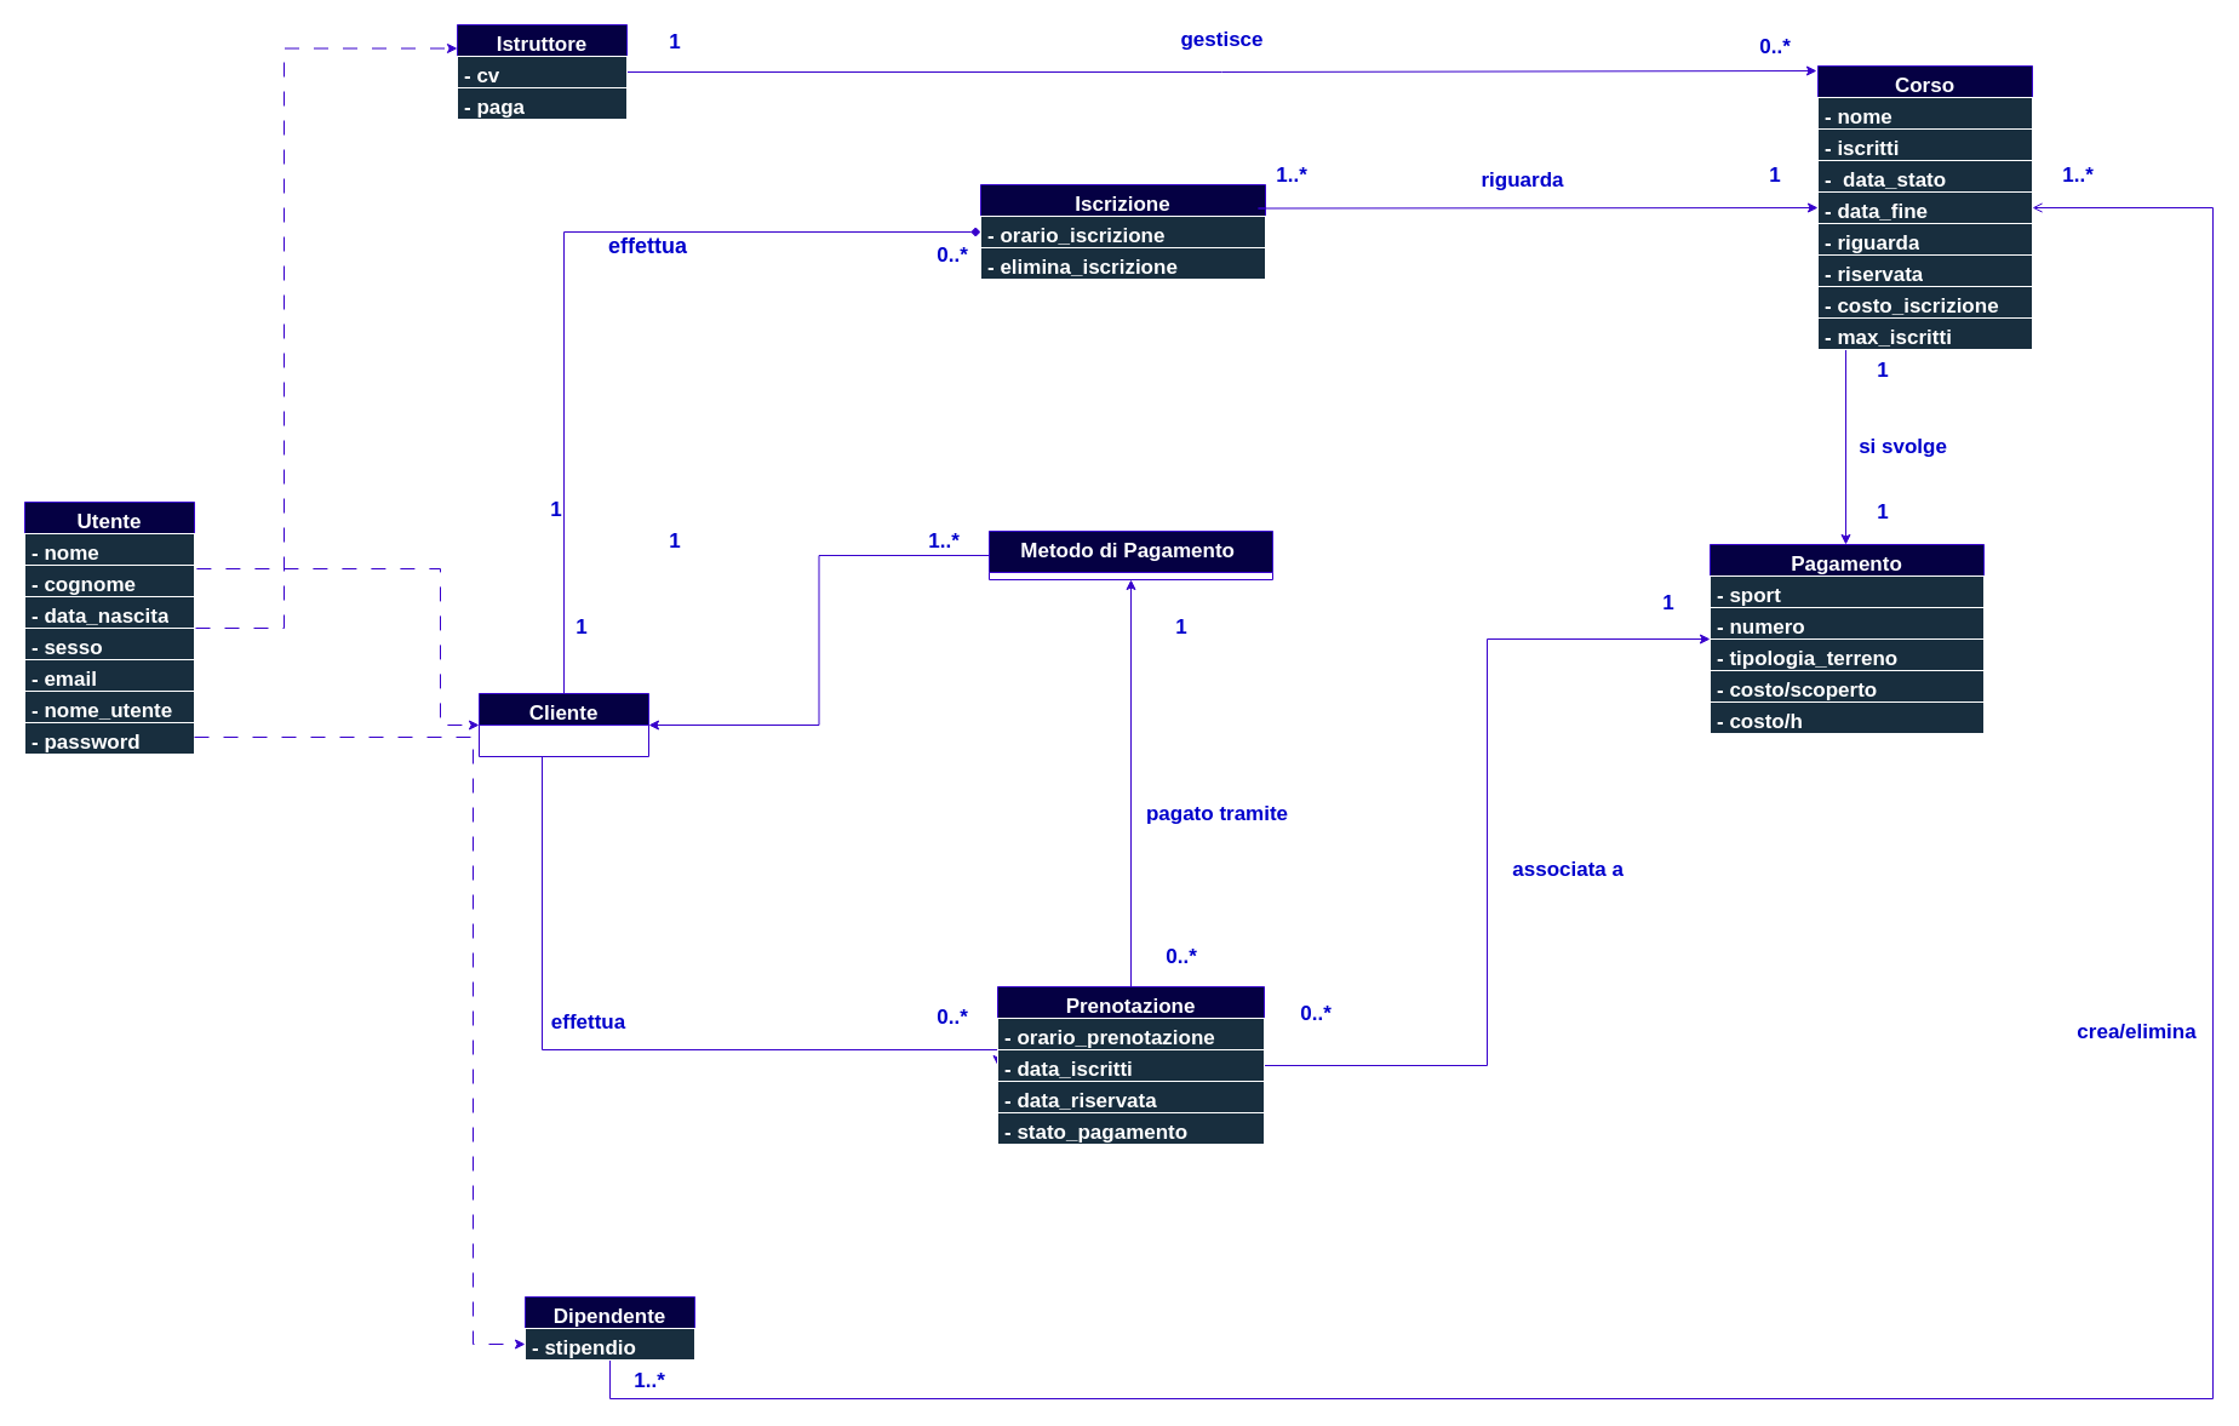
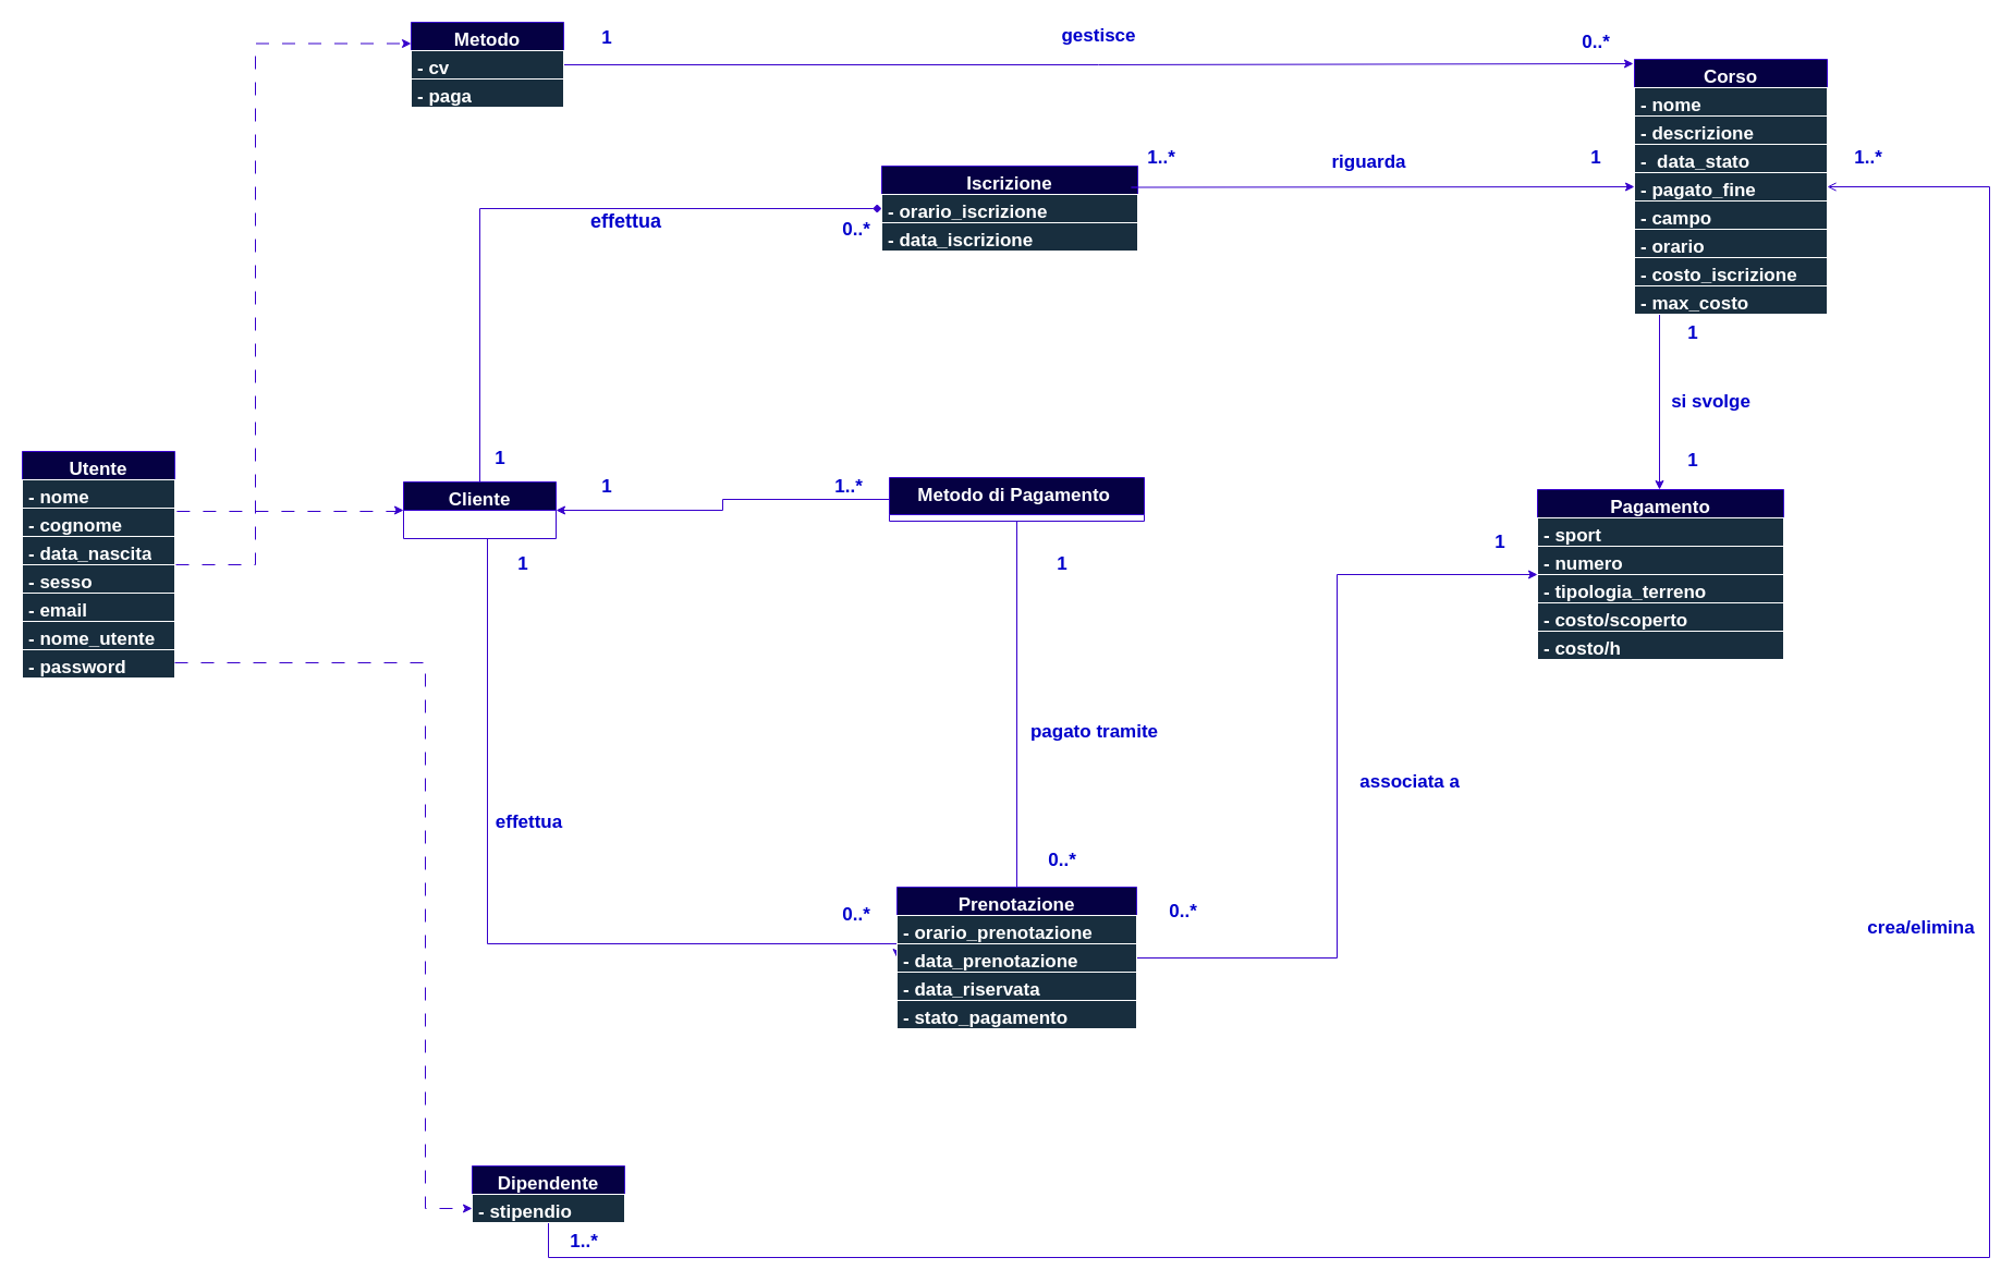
- <mxCell id="47" value="Istruttore" style="swimlane;fontStyle=1;childLayout=stackLayout;horizontal=1;startSize=26;fillColor=#050043;horizontalStack=0;resizeParent=1;resizeParentMax=0;resizeLast=0;collapsible=1;marginBottom=0;whiteSpace=wrap;html=1;labelBackgroundColor=none;strokeColor=#3700CC;rounded=0;fontSize=17;align=center;verticalAlign=top;fontFamily=Helvetica;fontColor=#ffffff;spacingLeft=4;spacingRight=4;fillStyle=auto;" parent="1" vertex="1"><mxGeometry x="377" y="20" width="140" height="78" as="geometry" /></mxCell>
+ <mxCell id="47" value="Metodo" style="swimlane;fontStyle=1;childLayout=stackLayout;horizontal=1;startSize=26;fillColor=#050043;horizontalStack=0;resizeParent=1;resizeParentMax=0;resizeLast=0;collapsible=1;marginBottom=0;whiteSpace=wrap;html=1;labelBackgroundColor=none;strokeColor=#3700CC;rounded=0;fontSize=17;align=center;verticalAlign=top;fontFamily=Helvetica;fontColor=#ffffff;spacingLeft=4;spacingRight=4;fillStyle=auto;" parent="1" vertex="1"><mxGeometry x="377" y="20" width="140" height="78" as="geometry" /></mxCell>
- <mxCell id="39" value="- iscritti" style="text;strokeColor=#FFFFFF;fillColor=#182E3E;align=left;verticalAlign=top;spacingLeft=4;spacingRight=4;overflow=hidden;rotatable=0;points=[[0,0.5],[1,0.5]];portConstraint=eastwest;whiteSpace=wrap;html=1;labelBackgroundColor=none;rounded=0;fontSize=17;fontFamily=Helvetica;fontColor=#ffffff;fontStyle=1;horizontal=1;" parent="37" vertex="1"><mxGeometry y="52" width="177" height="26" as="geometry" /></mxCell>
+ <mxCell id="39" value="- descrizione" style="text;strokeColor=#FFFFFF;fillColor=#182E3E;align=left;verticalAlign=top;spacingLeft=4;spacingRight=4;overflow=hidden;rotatable=0;points=[[0,0.5],[1,0.5]];portConstraint=eastwest;whiteSpace=wrap;html=1;labelBackgroundColor=none;rounded=0;fontSize=17;fontFamily=Helvetica;fontColor=#ffffff;fontStyle=1;horizontal=1;" parent="37" vertex="1"><mxGeometry y="52" width="177" height="26" as="geometry" /></mxCell>
- <mxCell id="41" value="- data_fine" style="text;strokeColor=#FFFFFF;fillColor=#182E3E;align=left;verticalAlign=top;spacingLeft=4;spacingRight=4;overflow=hidden;rotatable=0;points=[[0,0.5],[1,0.5]];portConstraint=eastwest;whiteSpace=wrap;html=1;labelBackgroundColor=none;rounded=0;fontSize=17;fontFamily=Helvetica;fontColor=#ffffff;fontStyle=1;horizontal=1;" parent="37" vertex="1"><mxGeometry y="104" width="177" height="26" as="geometry" /></mxCell>
+ <mxCell id="41" value="- pagato_fine" style="text;strokeColor=#FFFFFF;fillColor=#182E3E;align=left;verticalAlign=top;spacingLeft=4;spacingRight=4;overflow=hidden;rotatable=0;points=[[0,0.5],[1,0.5]];portConstraint=eastwest;whiteSpace=wrap;html=1;labelBackgroundColor=none;rounded=0;fontSize=17;fontFamily=Helvetica;fontColor=#ffffff;fontStyle=1;horizontal=1;" parent="37" vertex="1"><mxGeometry y="104" width="177" height="26" as="geometry" /></mxCell>
- <mxCell id="42" value="- riguarda" style="text;strokeColor=#FFFFFF;fillColor=#182E3E;align=left;verticalAlign=top;spacingLeft=4;spacingRight=4;overflow=hidden;rotatable=0;points=[[0,0.5],[1,0.5]];portConstraint=eastwest;whiteSpace=wrap;html=1;labelBackgroundColor=none;rounded=0;fontSize=17;fontFamily=Helvetica;fontColor=#ffffff;fontStyle=1;horizontal=1;" parent="37" vertex="1"><mxGeometry y="130" width="177" height="26" as="geometry" /></mxCell>
+ <mxCell id="42" value="- campo" style="text;strokeColor=#FFFFFF;fillColor=#182E3E;align=left;verticalAlign=top;spacingLeft=4;spacingRight=4;overflow=hidden;rotatable=0;points=[[0,0.5],[1,0.5]];portConstraint=eastwest;whiteSpace=wrap;html=1;labelBackgroundColor=none;rounded=0;fontSize=17;fontFamily=Helvetica;fontColor=#ffffff;fontStyle=1;horizontal=1;" parent="37" vertex="1"><mxGeometry y="130" width="177" height="26" as="geometry" /></mxCell>
- <mxCell id="35" value="- elimina_iscrizione" style="text;strokeColor=#FFFFFF;fillColor=#182E3E;align=left;verticalAlign=top;spacingLeft=4;spacingRight=4;overflow=hidden;rotatable=0;points=[[0,0.5],[1,0.5]];portConstraint=eastwest;whiteSpace=wrap;html=1;labelBackgroundColor=none;rounded=0;fontSize=17;fontFamily=Helvetica;fontColor=#ffffff;fontStyle=1;horizontal=1;" parent="33" vertex="1"><mxGeometry y="52" width="235" height="26" as="geometry" /></mxCell>
+ <mxCell id="35" value="- data_iscrizione" style="text;strokeColor=#FFFFFF;fillColor=#182E3E;align=left;verticalAlign=top;spacingLeft=4;spacingRight=4;overflow=hidden;rotatable=0;points=[[0,0.5],[1,0.5]];portConstraint=eastwest;whiteSpace=wrap;html=1;labelBackgroundColor=none;rounded=0;fontSize=17;fontFamily=Helvetica;fontColor=#ffffff;fontStyle=1;horizontal=1;" parent="33" vertex="1"><mxGeometry y="52" width="235" height="26" as="geometry" /></mxCell>
- <mxCell id="43" value="- riservata" style="text;strokeColor=#FFFFFF;fillColor=#182E3E;align=left;verticalAlign=top;spacingLeft=4;spacingRight=4;overflow=hidden;rotatable=0;points=[[0,0.5],[1,0.5]];portConstraint=eastwest;whiteSpace=wrap;html=1;labelBackgroundColor=none;rounded=0;fontSize=17;fontFamily=Helvetica;fontColor=#ffffff;fontStyle=1;horizontal=1;" parent="37" vertex="1"><mxGeometry y="156" width="177" height="26" as="geometry" /></mxCell>
+ <mxCell id="43" value="- orario" style="text;strokeColor=#FFFFFF;fillColor=#182E3E;align=left;verticalAlign=top;spacingLeft=4;spacingRight=4;overflow=hidden;rotatable=0;points=[[0,0.5],[1,0.5]];portConstraint=eastwest;whiteSpace=wrap;html=1;labelBackgroundColor=none;rounded=0;fontSize=17;fontFamily=Helvetica;fontColor=#ffffff;fontStyle=1;horizontal=1;" parent="37" vertex="1"><mxGeometry y="156" width="177" height="26" as="geometry" /></mxCell>
- <mxCell id="45" value="- max_iscritti" style="text;strokeColor=#FFFFFF;fillColor=#182E3E;align=left;verticalAlign=top;spacingLeft=4;spacingRight=4;overflow=hidden;rotatable=0;points=[[0,0.5],[1,0.5]];portConstraint=eastwest;whiteSpace=wrap;html=1;labelBackgroundColor=none;rounded=0;fontSize=17;fontFamily=Helvetica;fontColor=#ffffff;fontStyle=1;horizontal=1;" parent="37" vertex="1"><mxGeometry y="208" width="177" height="26" as="geometry" /></mxCell>
+ <mxCell id="45" value="- max_costo" style="text;strokeColor=#FFFFFF;fillColor=#182E3E;align=left;verticalAlign=top;spacingLeft=4;spacingRight=4;overflow=hidden;rotatable=0;points=[[0,0.5],[1,0.5]];portConstraint=eastwest;whiteSpace=wrap;html=1;labelBackgroundColor=none;rounded=0;fontSize=17;fontFamily=Helvetica;fontColor=#ffffff;fontStyle=1;horizontal=1;" parent="37" vertex="1"><mxGeometry y="208" width="177" height="26" as="geometry" /></mxCell>
- <mxCell id="16" value="pagato tramite" style="edgeStyle=orthogonalEdgeStyle;rounded=0;orthogonalLoop=1;jettySize=auto;html=1;entryX=0.5;entryY=1;entryDx=0;entryDy=0;fillStyle=auto;strokeColor=#3700CC;align=center;verticalAlign=top;spacingLeft=4;spacingRight=4;fontFamily=Helvetica;fontSize=17;fontColor=light-dark(#0000CC,#121212);fontStyle=1;labelBackgroundColor=none;horizontal=1;startSize=26;endArrow=classic;fillColor=#050043;" edge="1" parent="1" source="17" target="29"><mxGeometry x="-0.051" y="-71" relative="1" as="geometry"><mxPoint as="offset" /></mxGeometry></mxCell>
+ <mxCell id="16" value="pagato tramite" style="edgeStyle=orthogonalEdgeStyle;rounded=0;orthogonalLoop=1;jettySize=auto;html=1;entryX=0.5;entryY=1;entryDx=0;entryDy=0;fillStyle=auto;strokeColor=#3700CC;align=center;verticalAlign=top;spacingLeft=4;spacingRight=4;fontFamily=Helvetica;fontSize=17;fontColor=light-dark(#0000CC,#121212);fontStyle=1;labelBackgroundColor=none;horizontal=1;startSize=26;endArrow=none;fillColor=#050043;" edge="1" parent="1" source="17" target="29"><mxGeometry x="-0.051" y="-71" relative="1" as="geometry"><mxPoint as="offset" /></mxGeometry></mxCell>
- <mxCell id="14" value="Cliente" style="swimlane;fontStyle=1;childLayout=stackLayout;horizontal=1;startSize=26;fillColor=#050043;horizontalStack=0;resizeParent=1;resizeParentMax=0;resizeLast=0;collapsible=1;marginBottom=0;whiteSpace=wrap;html=1;labelBackgroundColor=none;strokeColor=#3700CC;rounded=0;fontSize=17;align=center;verticalAlign=top;fontFamily=Helvetica;fontColor=#ffffff;spacingLeft=4;spacingRight=4;fillStyle=auto;" parent="1" vertex="1"><mxGeometry x="395" y="572" width="140" height="52" as="geometry" /></mxCell>
+ <mxCell id="14" value="Cliente" style="swimlane;fontStyle=1;childLayout=stackLayout;horizontal=1;startSize=26;fillColor=#050043;horizontalStack=0;resizeParent=1;resizeParentMax=0;resizeLast=0;collapsible=1;marginBottom=0;whiteSpace=wrap;html=1;labelBackgroundColor=none;strokeColor=#3700CC;rounded=0;fontSize=17;align=center;verticalAlign=top;fontFamily=Helvetica;fontColor=#ffffff;spacingLeft=4;spacingRight=4;fillStyle=auto;" parent="1" vertex="1"><mxGeometry x="370" y="442" width="140" height="52" as="geometry" /></mxCell>
- <mxCell id="19" value="- data_iscritti" style="text;strokeColor=#FFFFFF;fillColor=#182E3E;align=left;verticalAlign=top;spacingLeft=4;spacingRight=4;overflow=hidden;rotatable=0;points=[[0,0.5],[1,0.5]];portConstraint=eastwest;whiteSpace=wrap;html=1;labelBackgroundColor=none;rounded=0;fontSize=17;fontFamily=Helvetica;fontColor=#ffffff;fontStyle=1;horizontal=1;" parent="17" vertex="1"><mxGeometry y="52" width="220" height="26" as="geometry" /></mxCell>
+ <mxCell id="19" value="- data_prenotazione" style="text;strokeColor=#FFFFFF;fillColor=#182E3E;align=left;verticalAlign=top;spacingLeft=4;spacingRight=4;overflow=hidden;rotatable=0;points=[[0,0.5],[1,0.5]];portConstraint=eastwest;whiteSpace=wrap;html=1;labelBackgroundColor=none;rounded=0;fontSize=17;fontFamily=Helvetica;fontColor=#ffffff;fontStyle=1;horizontal=1;" parent="17" vertex="1"><mxGeometry y="52" width="220" height="26" as="geometry" /></mxCell>
